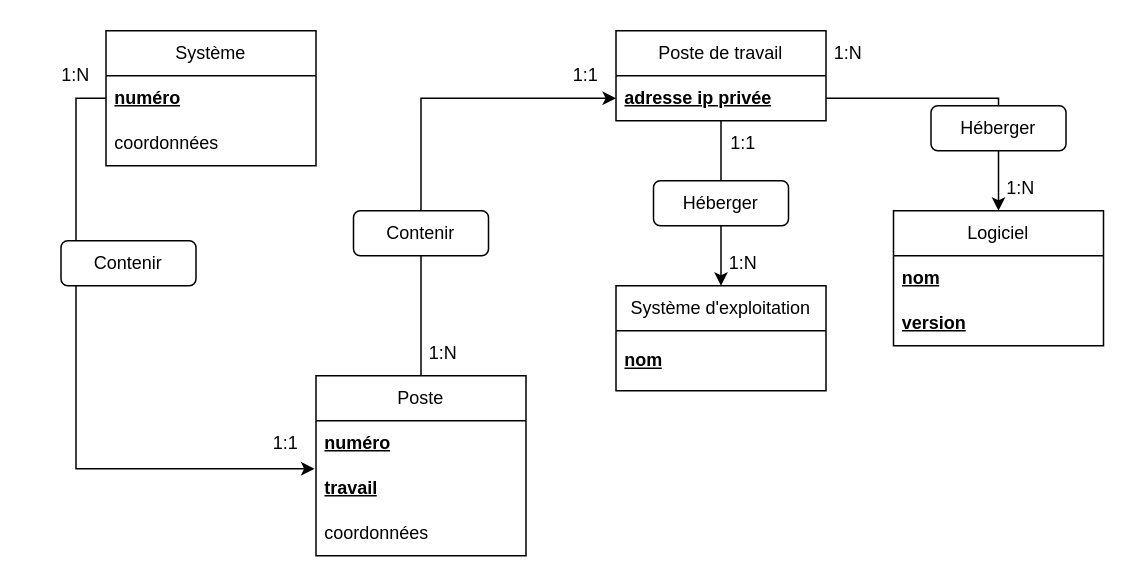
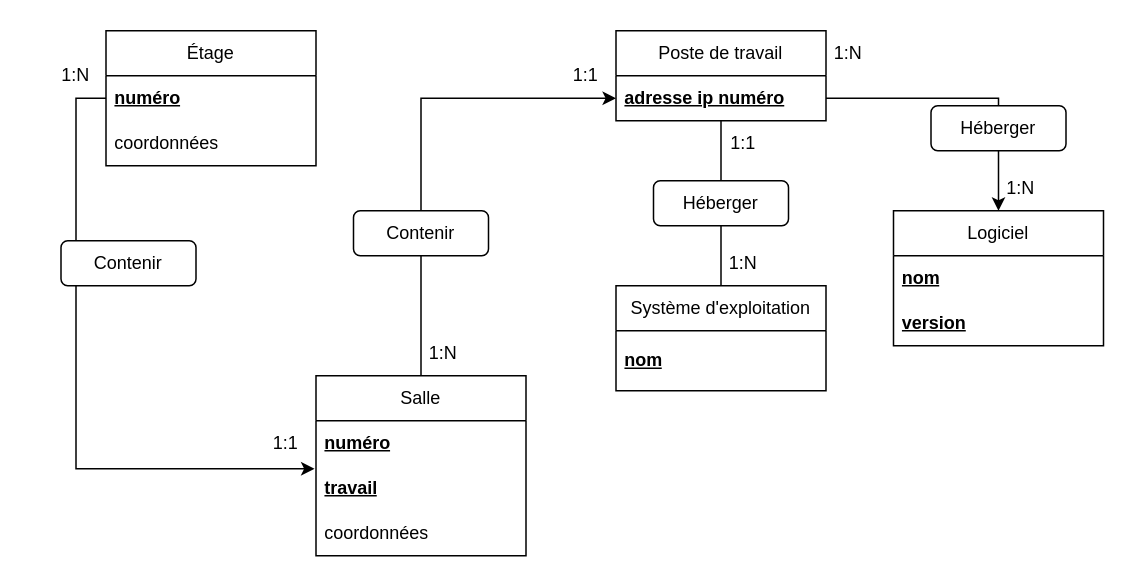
- <mxCell id="2" value="Système" style="swimlane;fontStyle=0;childLayout=stackLayout;horizontal=1;startSize=30;horizontalStack=0;resizeParent=1;resizeParentMax=0;resizeLast=0;collapsible=1;marginBottom=0;whiteSpace=wrap;html=1;" vertex="1" parent="1"><mxGeometry x="70" y="20" width="140" height="90" as="geometry" /></mxCell>
+ <mxCell id="2" value="Étage" style="swimlane;fontStyle=0;childLayout=stackLayout;horizontal=1;startSize=30;horizontalStack=0;resizeParent=1;resizeParentMax=0;resizeLast=0;collapsible=1;marginBottom=0;whiteSpace=wrap;html=1;" vertex="1" parent="1"><mxGeometry x="70" y="20" width="140" height="90" as="geometry" /></mxCell>
- <mxCell id="10" value="&lt;b&gt;&lt;u&gt;adresse ip privée&lt;/u&gt;&lt;/b&gt;" style="text;strokeColor=none;fillColor=none;align=left;verticalAlign=middle;spacingLeft=4;spacingRight=4;overflow=hidden;points=[[0,0.5],[1,0.5]];portConstraint=eastwest;rotatable=0;whiteSpace=wrap;html=1;" vertex="1" parent="9"><mxGeometry y="30" width="140" height="30" as="geometry" /></mxCell>
+ <mxCell id="10" value="&lt;b&gt;&lt;u&gt;adresse ip numéro&lt;/u&gt;&lt;/b&gt;" style="text;strokeColor=none;fillColor=none;align=left;verticalAlign=middle;spacingLeft=4;spacingRight=4;overflow=hidden;points=[[0,0.5],[1,0.5]];portConstraint=eastwest;rotatable=0;whiteSpace=wrap;html=1;" vertex="1" parent="9"><mxGeometry y="30" width="140" height="30" as="geometry" /></mxCell>
- <mxCell id="8" style="edgeStyle=orthogonalEdgeStyle;rounded=0;orthogonalLoop=1;jettySize=auto;html=1;entryX=0.5;entryY=0;entryDx=0;entryDy=0;" edge="1" parent="1" source="9" target="5"><mxGeometry relative="1" as="geometry" /></mxCell>
+ <mxCell id="8" style="edgeStyle=orthogonalEdgeStyle;rounded=0;orthogonalLoop=1;jettySize=auto;html=1;entryX=0.5;entryY=0;entryDx=0;entryDy=0;endArrow=none;" edge="1" parent="1" source="9" target="5"><mxGeometry relative="1" as="geometry" /></mxCell>
- <mxCell id="14" value="Poste" style="swimlane;fontStyle=0;childLayout=stackLayout;horizontal=1;startSize=30;horizontalStack=0;resizeParent=1;resizeParentMax=0;resizeLast=0;collapsible=1;marginBottom=0;whiteSpace=wrap;html=1;" vertex="1" parent="1"><mxGeometry x="210" y="250" width="140" height="120" as="geometry" /></mxCell>
+ <mxCell id="14" value="Salle" style="swimlane;fontStyle=0;childLayout=stackLayout;horizontal=1;startSize=30;horizontalStack=0;resizeParent=1;resizeParentMax=0;resizeLast=0;collapsible=1;marginBottom=0;whiteSpace=wrap;html=1;" vertex="1" parent="1"><mxGeometry x="210" y="250" width="140" height="120" as="geometry" /></mxCell>
